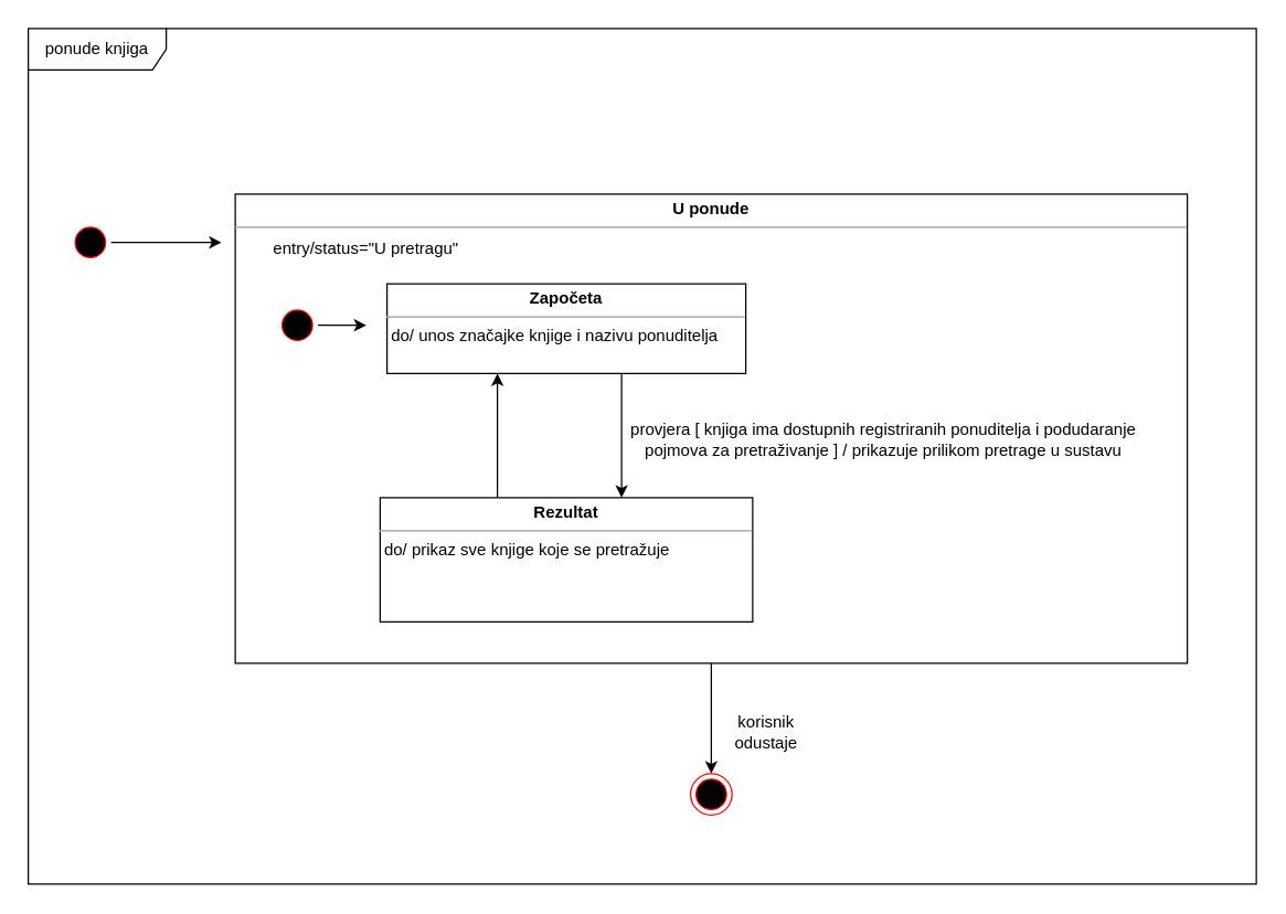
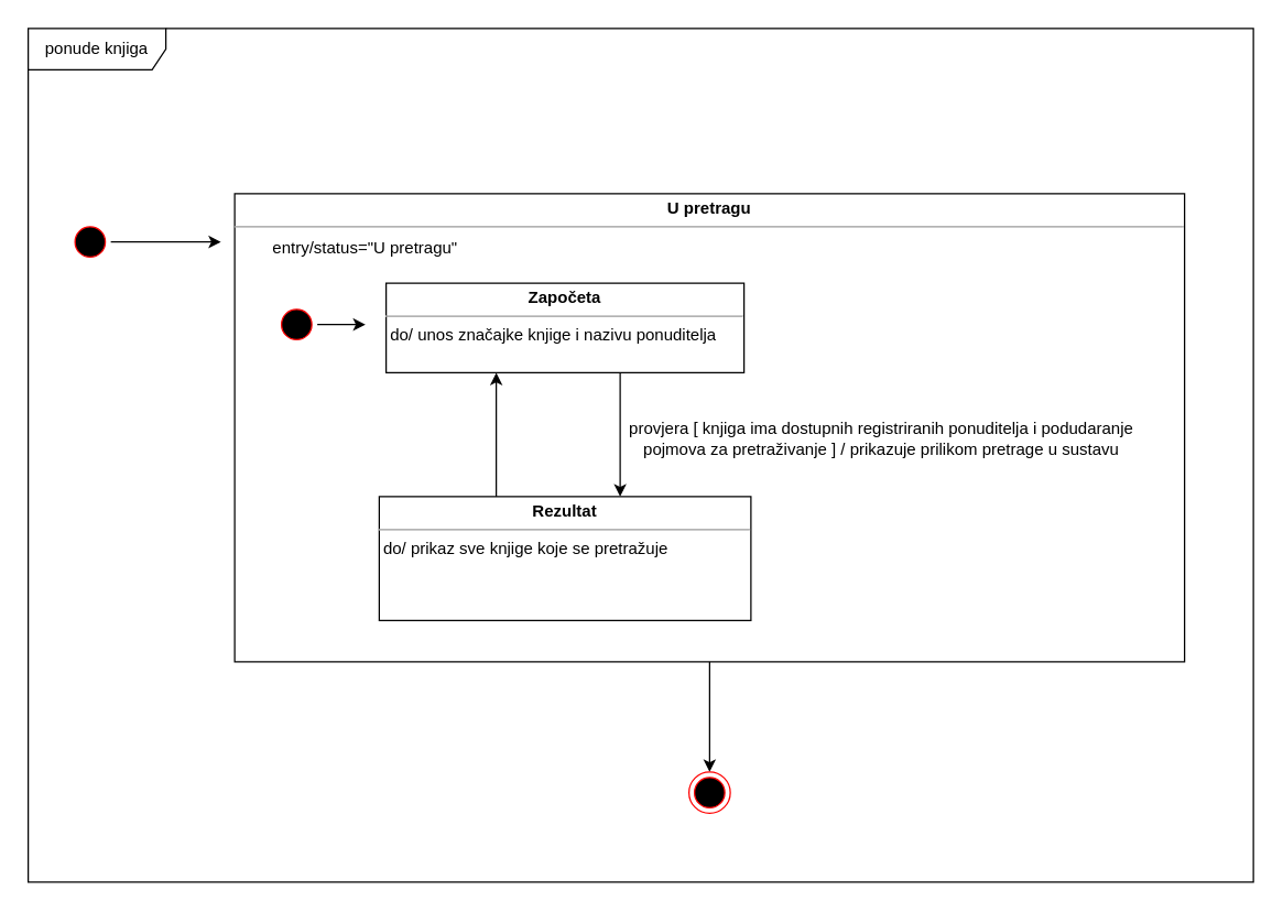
- <mxCell id="6" value="&lt;p style=&quot;margin:0px;margin-top:4px;text-align:center;&quot;&gt;&lt;b&gt;U ponude&lt;/b&gt;&lt;/p&gt;&lt;hr size=&quot;1&quot;&gt;&lt;div style=&quot;height:2px;&quot;&gt;&lt;/div&gt;" style="verticalAlign=top;align=left;overflow=fill;fontSize=12;fontFamily=Helvetica;html=1;whiteSpace=wrap;" vertex="1" parent="1"><mxGeometry x="170" y="140" width="690" height="340" as="geometry" /></mxCell>
+ <mxCell id="6" value="&lt;p style=&quot;margin:0px;margin-top:4px;text-align:center;&quot;&gt;&lt;b&gt;U pretragu&lt;/b&gt;&lt;/p&gt;&lt;hr size=&quot;1&quot;&gt;&lt;div style=&quot;height:2px;&quot;&gt;&lt;/div&gt;" style="verticalAlign=top;align=left;overflow=fill;fontSize=12;fontFamily=Helvetica;html=1;whiteSpace=wrap;" vertex="1" parent="1"><mxGeometry x="170" y="140" width="690" height="340" as="geometry" /></mxCell>
- <mxCell id="16" value="korisnik odustaje" style="text;html=1;strokeColor=none;fillColor=none;align=center;verticalAlign=middle;whiteSpace=wrap;rounded=0;" vertex="1" parent="1"><mxGeometry x="520" y="515" width="70" height="30" as="geometry" /></mxCell>
